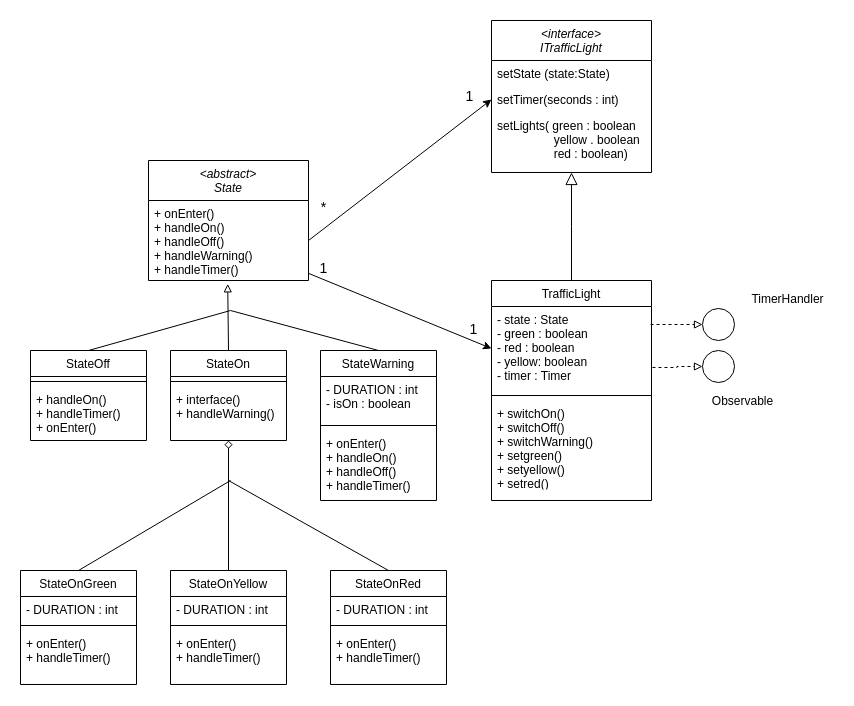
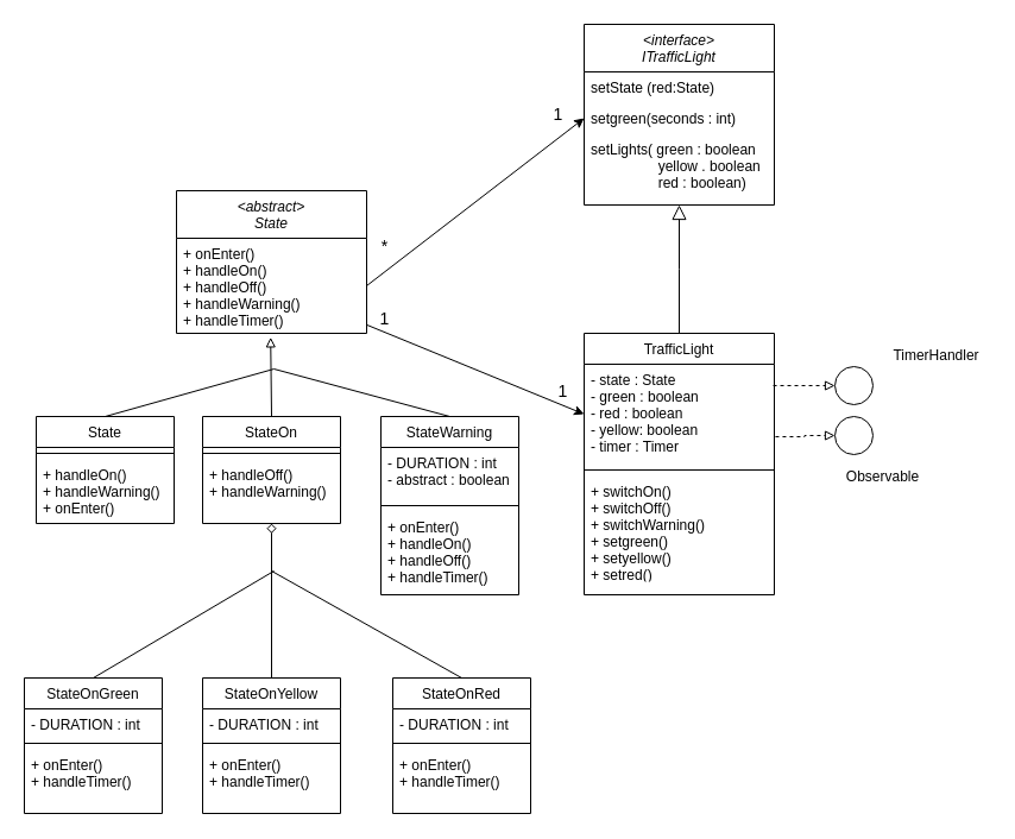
- <mxCell id="3" value="setState (state:State)" style="text;align=left;verticalAlign=top;spacingLeft=4;spacingRight=4;overflow=hidden;rotatable=0;points=[[0,0.5],[1,0.5]];portConstraint=eastwest;" parent="2" vertex="1"><mxGeometry y="40" width="160" height="26" as="geometry" /></mxCell>
+ <mxCell id="3" value="setState (red:State)" style="text;align=left;verticalAlign=top;spacingLeft=4;spacingRight=4;overflow=hidden;rotatable=0;points=[[0,0.5],[1,0.5]];portConstraint=eastwest;" parent="2" vertex="1"><mxGeometry y="40" width="160" height="26" as="geometry" /></mxCell>
- <mxCell id="4" value="setTimer(seconds : int)" style="text;align=left;verticalAlign=top;spacingLeft=4;spacingRight=4;overflow=hidden;rotatable=0;points=[[0,0.5],[1,0.5]];portConstraint=eastwest;rounded=0;shadow=0;html=0;" parent="2" vertex="1"><mxGeometry y="66" width="160" height="26" as="geometry" /></mxCell>
+ <mxCell id="4" value="setgreen(seconds : int)" style="text;align=left;verticalAlign=top;spacingLeft=4;spacingRight=4;overflow=hidden;rotatable=0;points=[[0,0.5],[1,0.5]];portConstraint=eastwest;rounded=0;shadow=0;html=0;" parent="2" vertex="1"><mxGeometry y="66" width="160" height="26" as="geometry" /></mxCell>
- <mxCell id="26" value="StateOff" style="swimlane;fontStyle=0;align=center;verticalAlign=top;childLayout=stackLayout;horizontal=1;startSize=26;horizontalStack=0;resizeParent=1;resizeLast=0;collapsible=1;marginBottom=0;rounded=0;shadow=0;strokeWidth=1;" vertex="1" parent="1"><mxGeometry x="30" y="350" width="116" height="90" as="geometry"><mxRectangle x="340" y="380" width="170" height="26" as="alternateBounds" /></mxGeometry></mxCell>
+ <mxCell id="26" value="State" style="swimlane;fontStyle=0;align=center;verticalAlign=top;childLayout=stackLayout;horizontal=1;startSize=26;horizontalStack=0;resizeParent=1;resizeLast=0;collapsible=1;marginBottom=0;rounded=0;shadow=0;strokeWidth=1;" vertex="1" parent="1"><mxGeometry x="30" y="350" width="116" height="90" as="geometry"><mxRectangle x="340" y="380" width="170" height="26" as="alternateBounds" /></mxGeometry></mxCell>
- <mxCell id="35" value="- DURATION : int&#10;- isOn : boolean" style="text;align=left;verticalAlign=top;spacingLeft=4;spacingRight=4;overflow=hidden;rotatable=0;points=[[0,0.5],[1,0.5]];portConstraint=eastwest;" vertex="1" parent="34"><mxGeometry y="26" width="116" height="44" as="geometry" /></mxCell>
+ <mxCell id="35" value="- DURATION : int&#10;- abstract : boolean" style="text;align=left;verticalAlign=top;spacingLeft=4;spacingRight=4;overflow=hidden;rotatable=0;points=[[0,0.5],[1,0.5]];portConstraint=eastwest;" vertex="1" parent="34"><mxGeometry y="26" width="116" height="44" as="geometry" /></mxCell>
- <mxCell id="28" value="+ handleOn()&#10;+ handleTimer()&#10;+ onEnter()" style="text;align=left;verticalAlign=top;spacingLeft=4;spacingRight=4;overflow=hidden;rotatable=0;points=[[0,0.5],[1,0.5]];portConstraint=eastwest;" vertex="1" parent="26"><mxGeometry y="36" width="116" height="54" as="geometry" /></mxCell>
+ <mxCell id="28" value="+ handleOn()&#10;+ handleWarning()&#10;+ onEnter()" style="text;align=left;verticalAlign=top;spacingLeft=4;spacingRight=4;overflow=hidden;rotatable=0;points=[[0,0.5],[1,0.5]];portConstraint=eastwest;" vertex="1" parent="26"><mxGeometry y="36" width="116" height="54" as="geometry" /></mxCell>
- <mxCell id="32" value="+ interface()&#10;+ handleWarning()" style="text;align=left;verticalAlign=top;spacingLeft=4;spacingRight=4;overflow=hidden;rotatable=0;points=[[0,0.5],[1,0.5]];portConstraint=eastwest;" vertex="1" parent="30"><mxGeometry y="36" width="116" height="54" as="geometry" /></mxCell>
+ <mxCell id="32" value="+ handleOff()&#10;+ handleWarning()" style="text;align=left;verticalAlign=top;spacingLeft=4;spacingRight=4;overflow=hidden;rotatable=0;points=[[0,0.5],[1,0.5]];portConstraint=eastwest;" vertex="1" parent="30"><mxGeometry y="36" width="116" height="54" as="geometry" /></mxCell>
